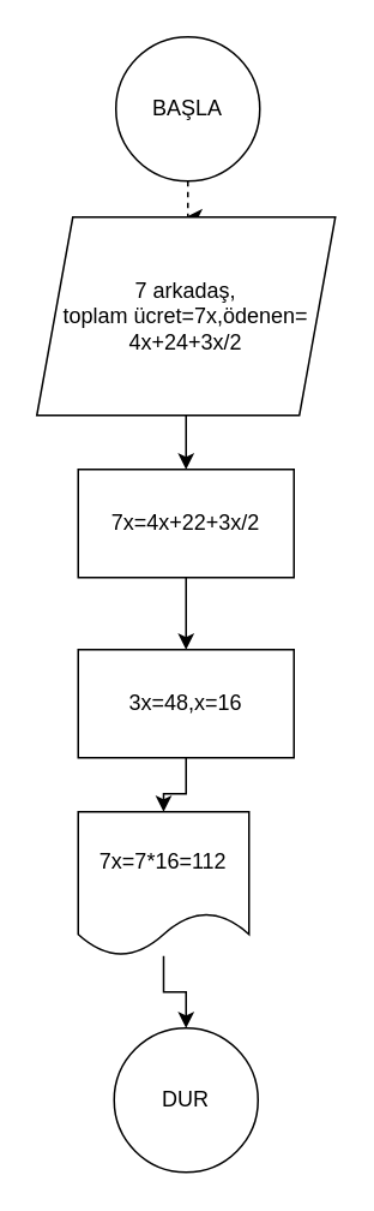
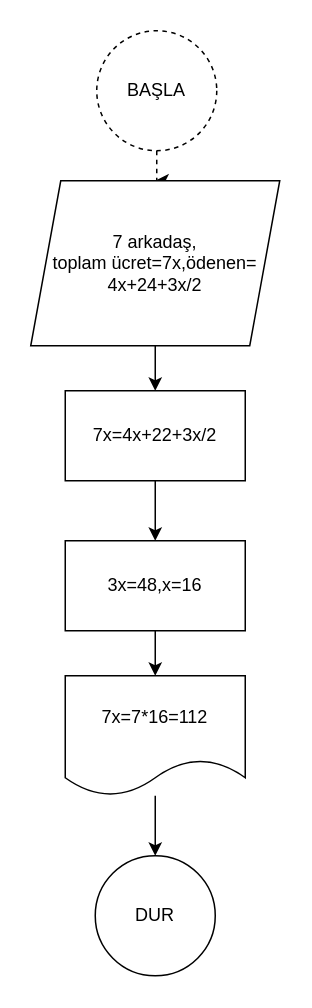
- <mxCell id="4" value="BAŞLA" style="ellipse;whiteSpace=wrap;html=1;aspect=fixed;" vertex="1" parent="1"><mxGeometry x="64" y="20" width="80" height="80" as="geometry" /></mxCell>
+ <mxCell id="4" value="BAŞLA" style="ellipse;whiteSpace=wrap;html=1;aspect=fixed;dashed=1;" vertex="1" parent="1"><mxGeometry x="64" y="20" width="80" height="80" as="geometry" /></mxCell>
- <mxCell id="12" value="7x=7*16=112" style="shape=document;whiteSpace=wrap;html=1;boundedLbl=1;" vertex="1" parent="1"><mxGeometry x="43" y="450" width="95" height="80" as="geometry" /></mxCell>
+ <mxCell id="12" value="7x=7*16=112" style="shape=document;whiteSpace=wrap;html=1;boundedLbl=1;" vertex="1" parent="1"><mxGeometry x="43" y="450" width="120" height="80" as="geometry" /></mxCell>
